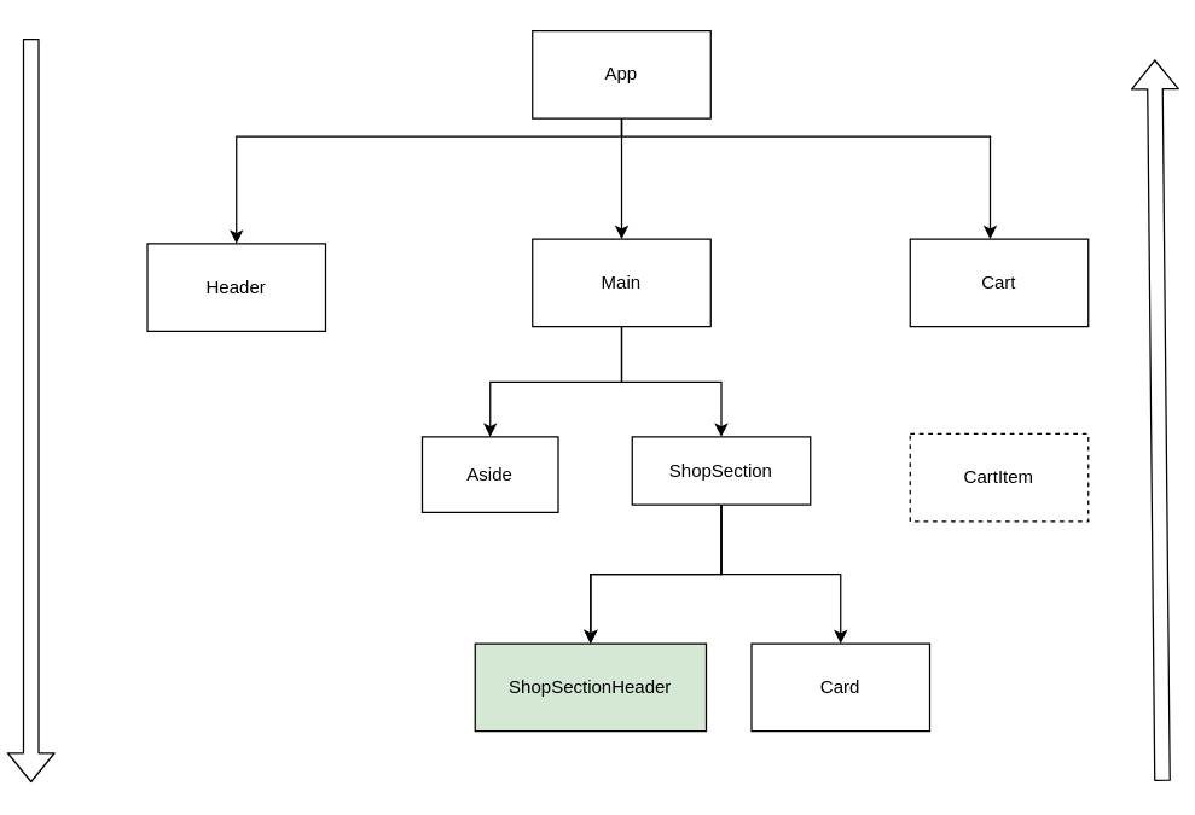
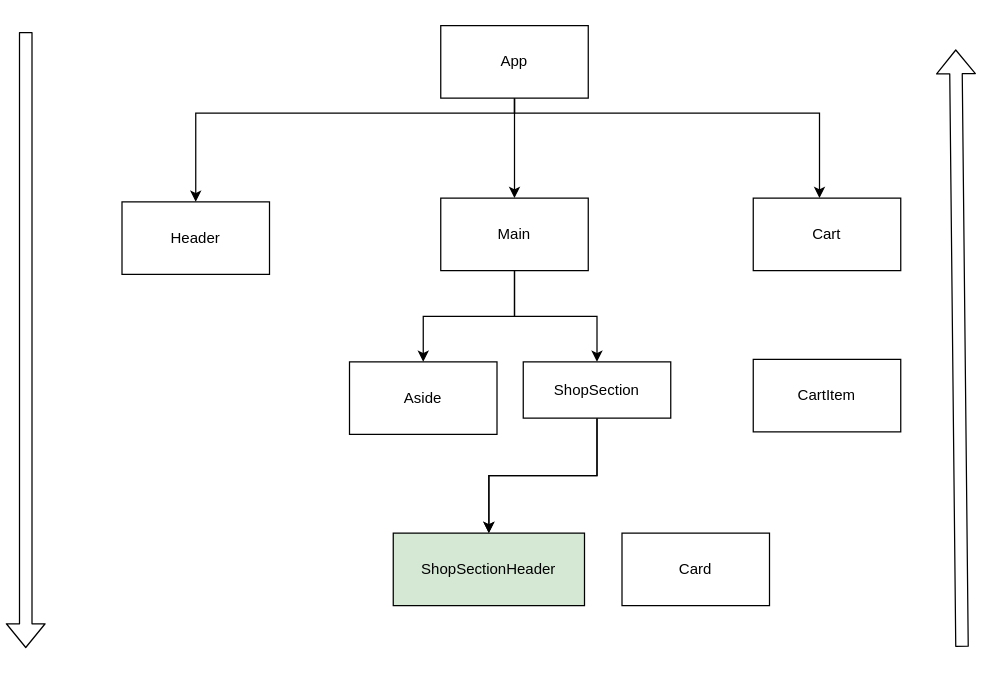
- <mxCell id="17" value="Aside" style="rounded=0;whiteSpace=wrap;html=1;" parent="1" vertex="1"><mxGeometry x="279" y="289" width="90" height="50" as="geometry" /></mxCell>
+ <mxCell id="17" value="Aside" style="rounded=0;whiteSpace=wrap;html=1;" parent="1" vertex="1"><mxGeometry x="279" y="289" width="118" height="58" as="geometry" /></mxCell>
- <mxCell id="7" value="CartItem" style="rounded=0;whiteSpace=wrap;html=1;dashed=1;" parent="1" vertex="1"><mxGeometry x="602" y="287" width="118" height="58" as="geometry" /></mxCell>
+ <mxCell id="7" value="CartItem" style="rounded=0;whiteSpace=wrap;html=1;" parent="1" vertex="1"><mxGeometry x="602" y="287" width="118" height="58" as="geometry" /></mxCell>
- <mxCell id="13" value="" style="edgeStyle=orthogonalEdgeStyle;rounded=0;orthogonalLoop=1;jettySize=auto;html=1;" parent="1" source="14" target="15" edge="1"><mxGeometry relative="1" as="geometry" /></mxCell>
